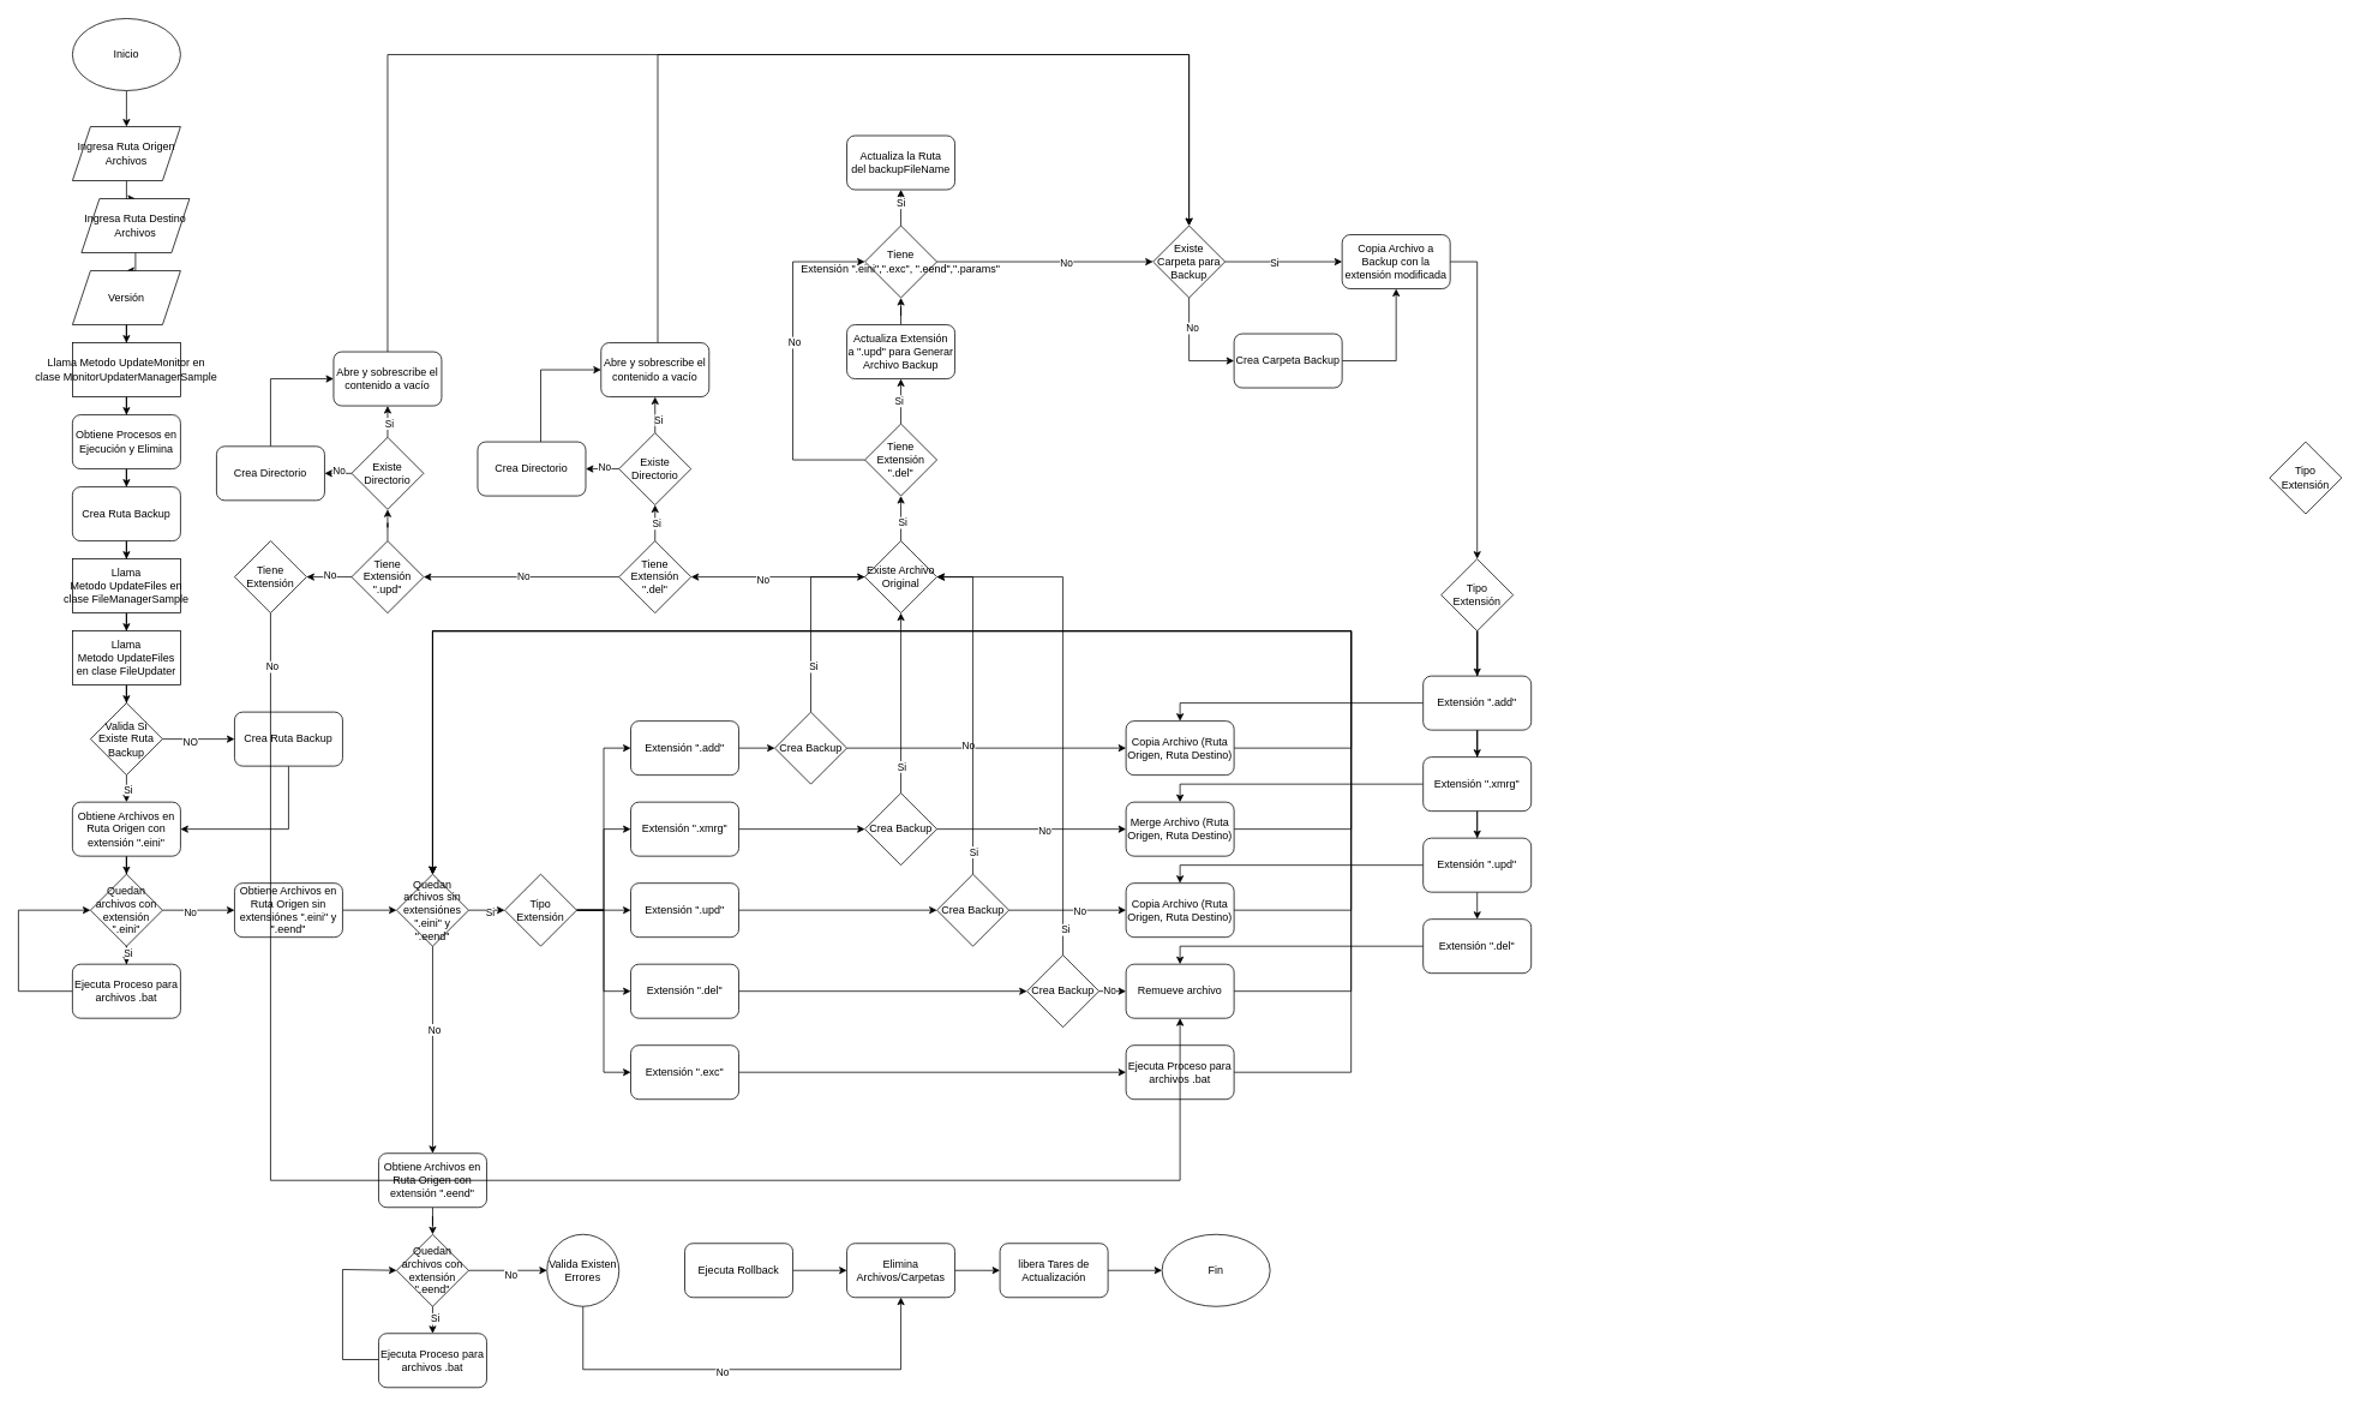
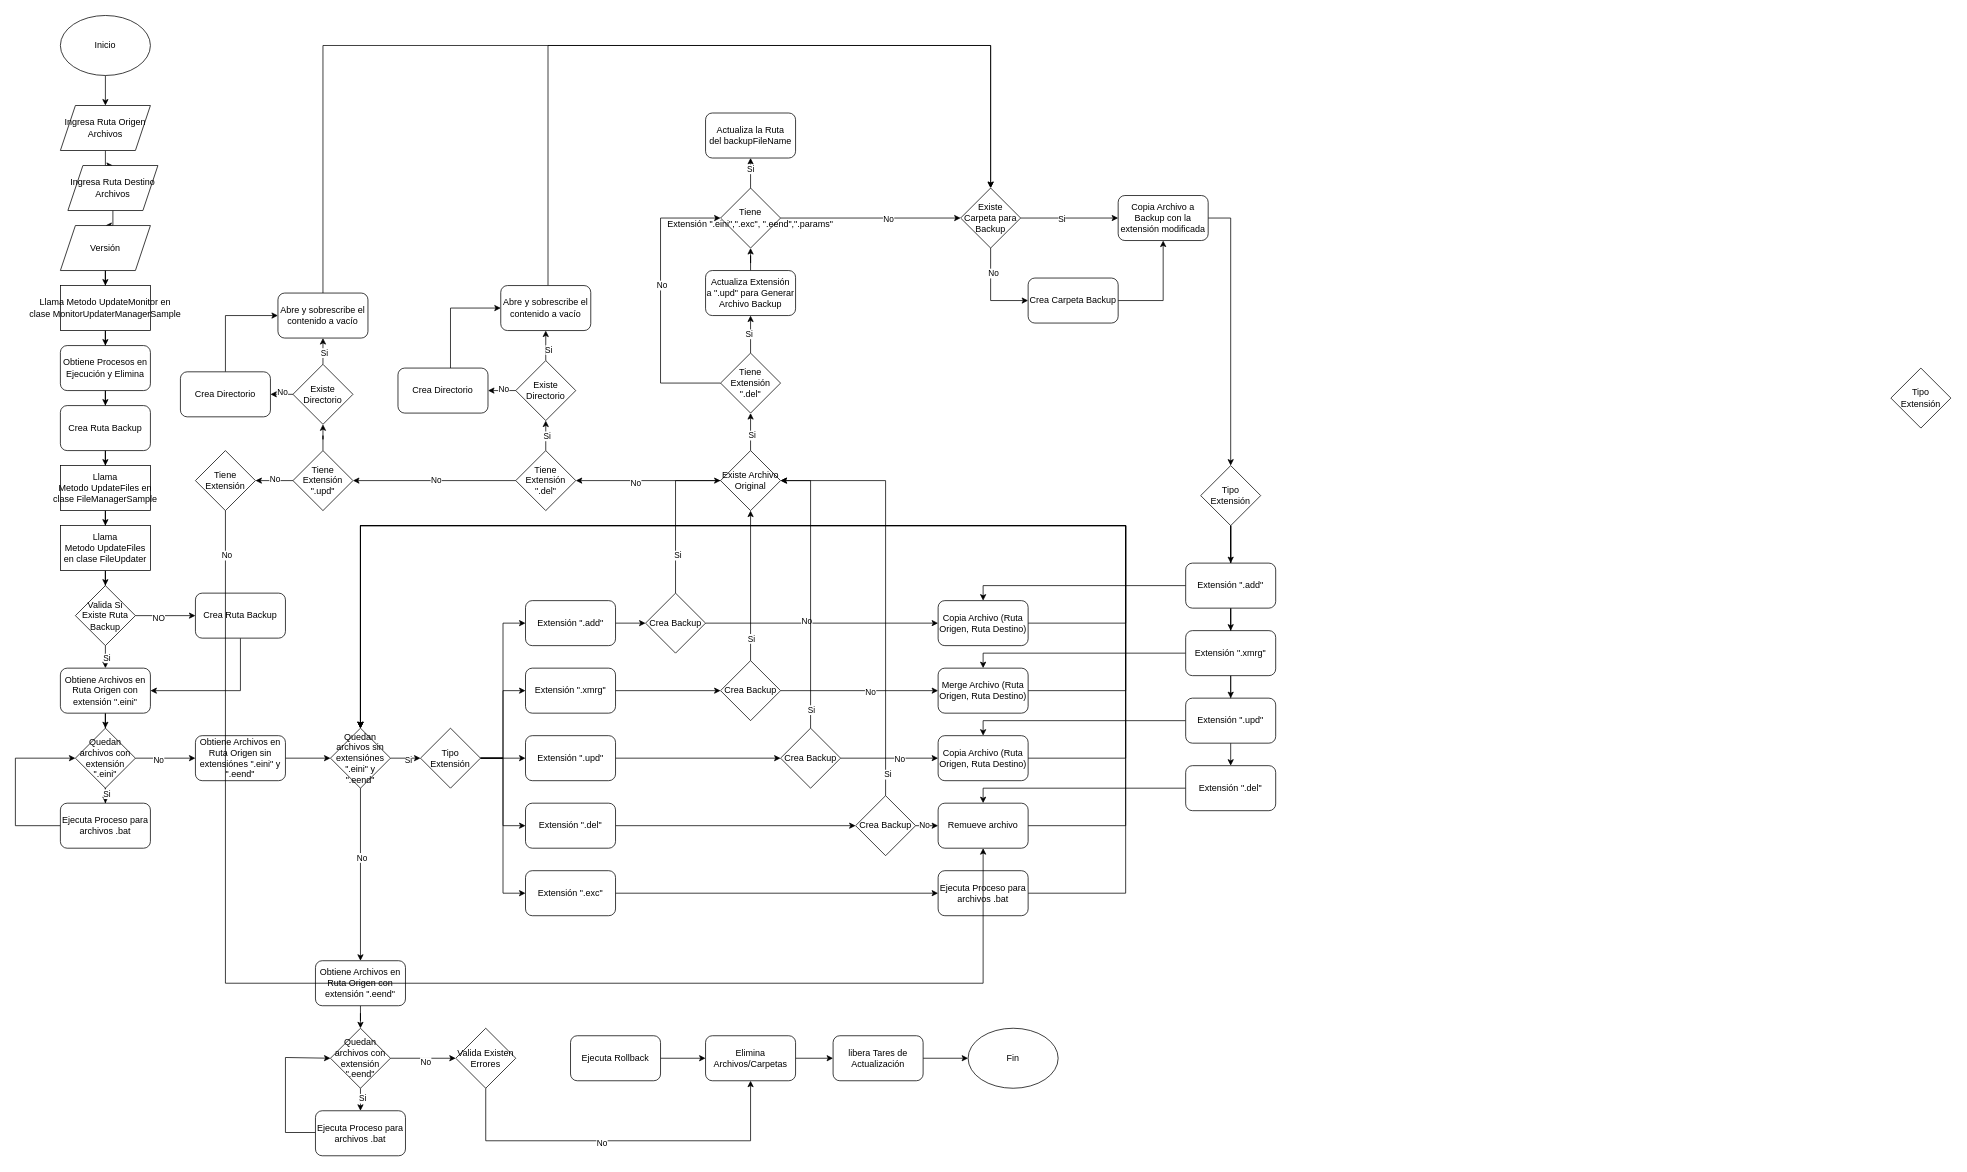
- <mxCell id="100" value="Valida Existen Errores" style="ellipse;whiteSpace=wrap;html=1;" vertex="1" parent="1"><mxGeometry x="607" y="1370" width="80" height="80" as="geometry" /></mxCell>
+ <mxCell id="100" value="Valida Existen Errores" style="rhombus;whiteSpace=wrap;html=1;" vertex="1" parent="1"><mxGeometry x="607" y="1370" width="80" height="80" as="geometry" /></mxCell>
